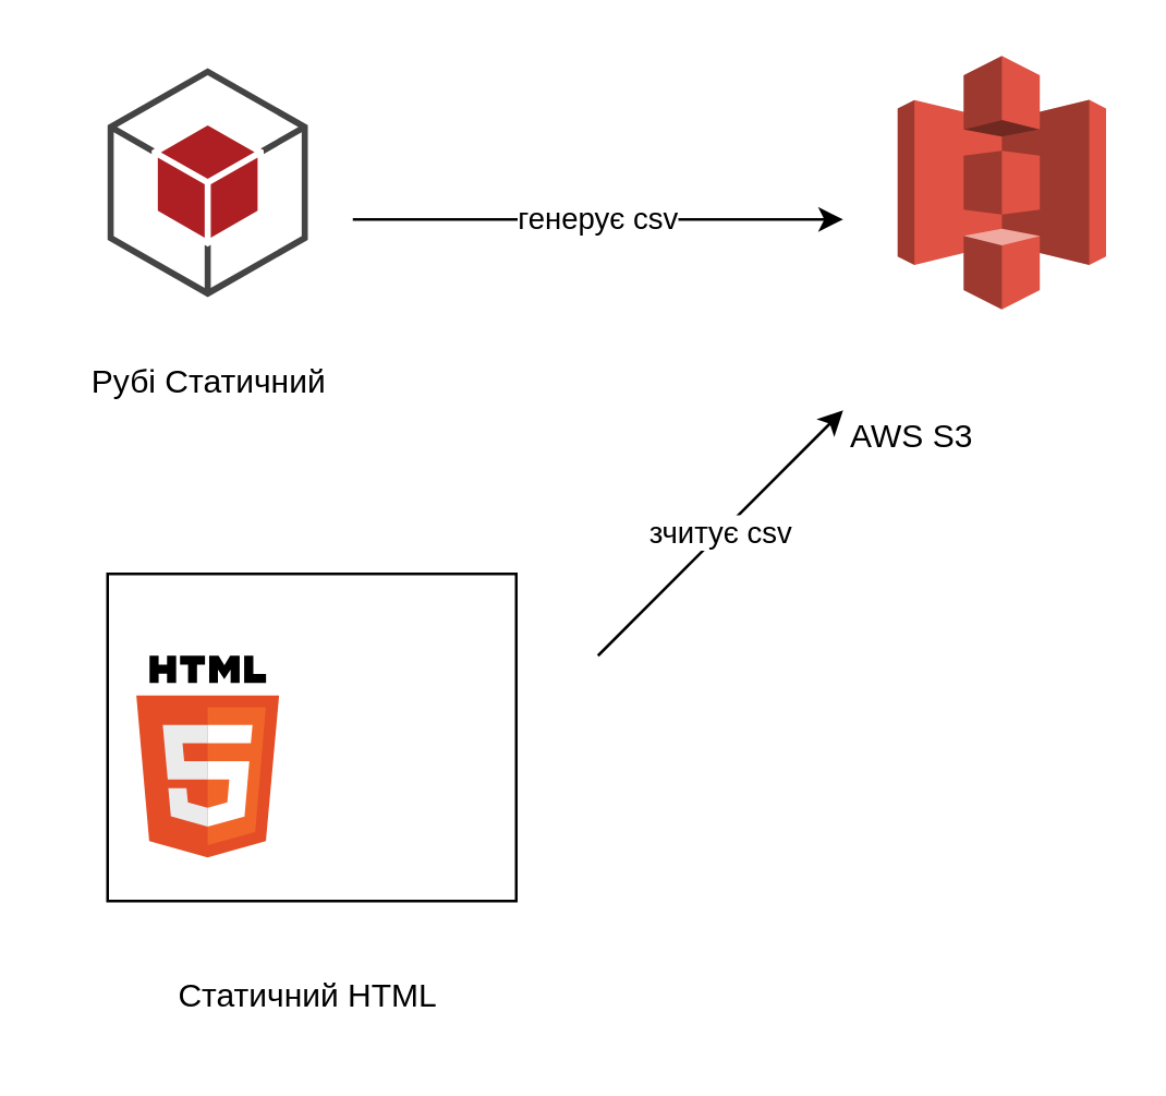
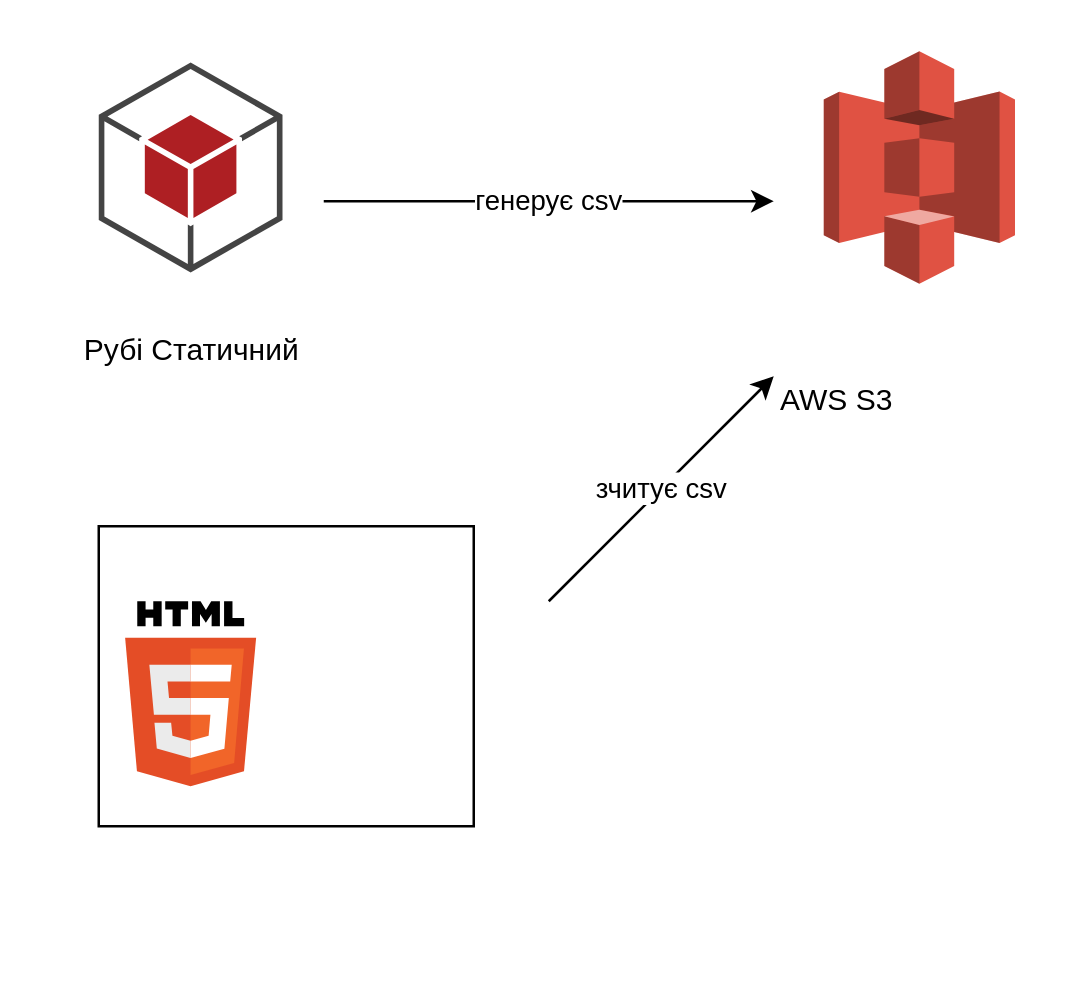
- <mxCell id="11" value="Статичний HTML&amp;nbsp;" style="text;html=1;align=center;verticalAlign=middle;resizable=0;points=[];autosize=1;strokeColor=none;fillColor=none;" vertex="1" parent="1"><mxGeometry x="54" y="350" width="120" height="30" as="geometry" /></mxCell>
